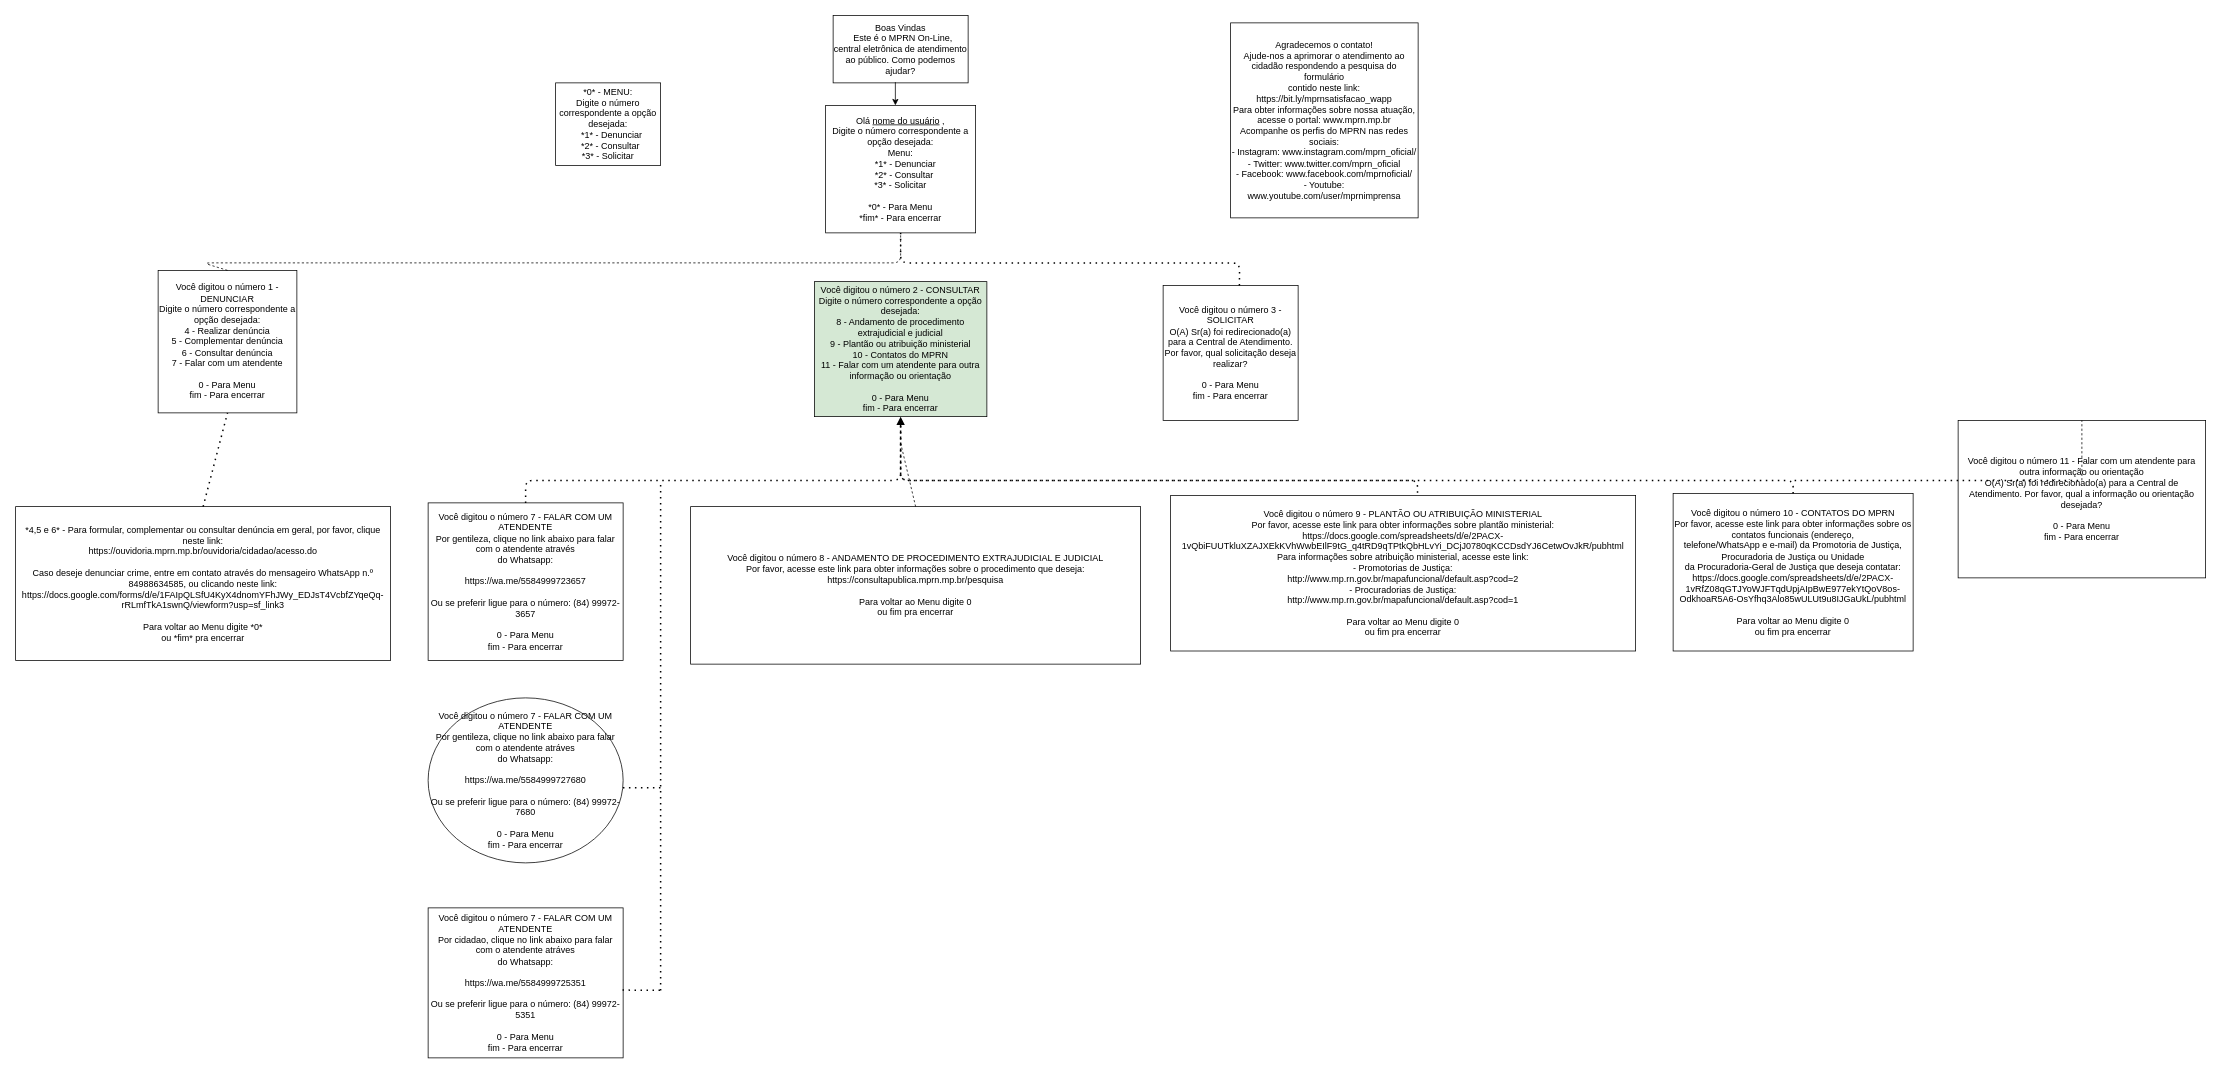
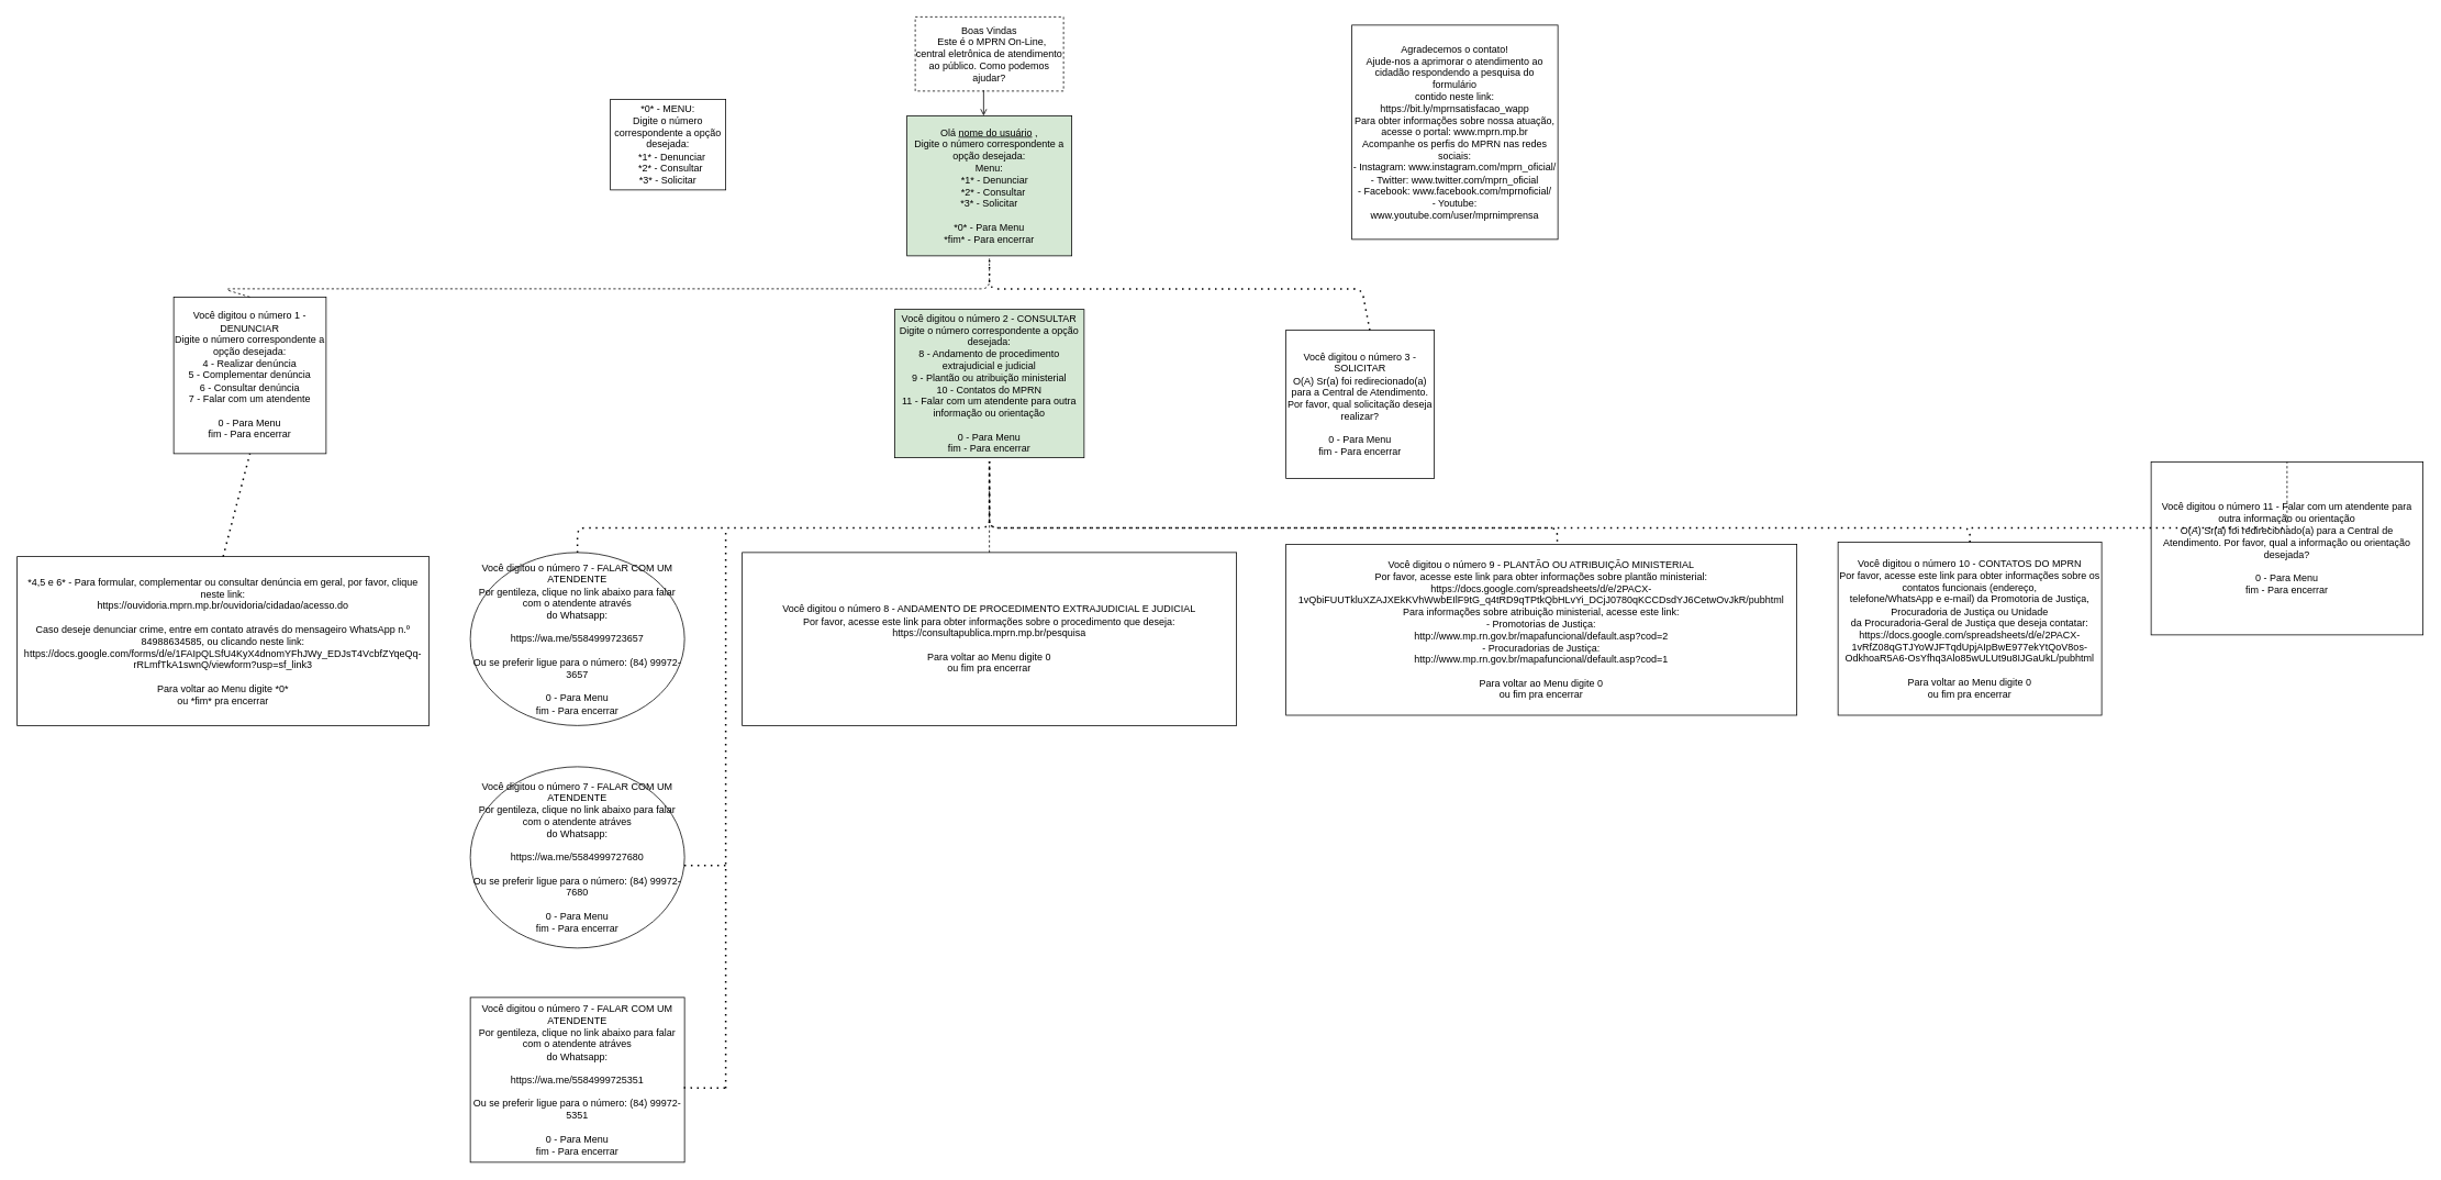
- <mxCell id="2" value="Boas Vindas&lt;br&gt;&lt;div&gt;&amp;nbsp; Este é o MPRN On-Line, central eletrônica de atendimento ao público. Como podemos&lt;/div&gt;&lt;div&gt;ajudar?&lt;/div&gt;" style="rounded=0;whiteSpace=wrap;html=1;" vertex="1" parent="1"><mxGeometry x="1110" y="20" width="180" height="90" as="geometry" /></mxCell>
+ <mxCell id="2" value="Boas Vindas&lt;br&gt;&lt;div&gt;&amp;nbsp; Este é o MPRN On-Line, central eletrônica de atendimento ao público. Como podemos&lt;/div&gt;&lt;div&gt;ajudar?&lt;/div&gt;" style="rounded=0;whiteSpace=wrap;html=1;dashed=1;" vertex="1" parent="1"><mxGeometry x="1110" y="20" width="180" height="90" as="geometry" /></mxCell>
- <mxCell id="5" value="" style="endArrow=classic;html=1;exitX=0.461;exitY=0.989;exitDx=0;exitDy=0;exitPerimeter=0;entryX=0.465;entryY=0;entryDx=0;entryDy=0;entryPerimeter=0;" edge="1" parent="1" source="2" target="4"><mxGeometry width="50" height="50" relative="1" as="geometry"><mxPoint x="1200" y="290" as="sourcePoint" /><mxPoint x="1250" y="240" as="targetPoint" /></mxGeometry></mxCell>
+ <mxCell id="5" value="" style="endArrow=open;html=1;exitX=0.461;exitY=0.989;exitDx=0;exitDy=0;exitPerimeter=0;entryX=0.465;entryY=0;entryDx=0;entryDy=0;entryPerimeter=0;" edge="1" parent="1" source="2" target="4"><mxGeometry width="50" height="50" relative="1" as="geometry"><mxPoint x="1200" y="290" as="sourcePoint" /><mxPoint x="1250" y="240" as="targetPoint" /></mxGeometry></mxCell>
- <mxCell id="3" value="&lt;div&gt;*0* - MENU:&lt;/div&gt;&lt;div&gt;Digite o número correspondente a opção desejada:&lt;/div&gt;&lt;div&gt;&amp;nbsp; &amp;nbsp;*1* - Denunciar&lt;/div&gt;&lt;div&gt;&amp;nbsp; *2* - Consultar&lt;/div&gt;&lt;div&gt;*3* - Solicitar&lt;/div&gt;" style="rounded=0;whiteSpace=wrap;html=1;" vertex="1" parent="1"><mxGeometry x="740" y="110" width="140" height="110" as="geometry" /></mxCell>
+ <mxCell id="3" value="&lt;div&gt;*0* - MENU:&lt;/div&gt;&lt;div&gt;Digite o número correspondente a opção desejada:&lt;/div&gt;&lt;div&gt;&amp;nbsp; &amp;nbsp;*1* - Denunciar&lt;/div&gt;&lt;div&gt;&amp;nbsp; *2* - Consultar&lt;/div&gt;&lt;div&gt;*3* - Solicitar&lt;/div&gt;" style="rounded=0;whiteSpace=wrap;html=1;" vertex="1" parent="1"><mxGeometry x="740" y="120" width="140" height="110" as="geometry" /></mxCell>
- <mxCell id="4" value="&lt;div&gt;Olá &lt;u&gt;nome do usuário&lt;/u&gt; ,&lt;/div&gt;&lt;div&gt;Digite o número correspondente a opção desejada:&lt;/div&gt;&lt;div&gt;Menu:&lt;/div&gt;&lt;div&gt;&amp;nbsp; &amp;nbsp; *1* - Denunciar&lt;/div&gt;&lt;div&gt;&amp;nbsp; &amp;nbsp;*2* - Consultar&lt;/div&gt;&lt;div&gt;&lt;span&gt;*3* - Solicitar&lt;/span&gt;&lt;/div&gt;&lt;div&gt;&lt;br&gt;&lt;/div&gt;&lt;div&gt;*0* - Para Menu&lt;/div&gt;&lt;div&gt;*fim* - Para encerrar&lt;/div&gt;" style="rounded=0;whiteSpace=wrap;html=1;" vertex="1" parent="1"><mxGeometry x="1100" y="140" width="200" height="170" as="geometry" /></mxCell>
+ <mxCell id="4" value="&lt;div&gt;Olá &lt;u&gt;nome do usuário&lt;/u&gt; ,&lt;/div&gt;&lt;div&gt;Digite o número correspondente a opção desejada:&lt;/div&gt;&lt;div&gt;Menu:&lt;/div&gt;&lt;div&gt;&amp;nbsp; &amp;nbsp; *1* - Denunciar&lt;/div&gt;&lt;div&gt;&amp;nbsp; &amp;nbsp;*2* - Consultar&lt;/div&gt;&lt;div&gt;&lt;span&gt;*3* - Solicitar&lt;/span&gt;&lt;/div&gt;&lt;div&gt;&lt;br&gt;&lt;/div&gt;&lt;div&gt;*0* - Para Menu&lt;/div&gt;&lt;div&gt;*fim* - Para encerrar&lt;/div&gt;" style="rounded=0;whiteSpace=wrap;html=1;fillColor=#d5e8d4;" vertex="1" parent="1"><mxGeometry x="1100" y="140" width="200" height="170" as="geometry" /></mxCell>
- <mxCell id="17" value="&lt;div&gt;Você digitou o número 3 - SOLICITAR&lt;/div&gt;&lt;div&gt;O(A) Sr(a) foi redirecionado(a) para a Central de Atendimento. Por favor, qual solicitação deseja realizar?&lt;/div&gt;&lt;div&gt;&lt;br&gt;&lt;/div&gt;&lt;div&gt;0 - Para Menu&lt;/div&gt;&lt;div&gt;fim - Para encerrar&lt;/div&gt;" style="rounded=0;whiteSpace=wrap;html=1;" vertex="1" parent="1"><mxGeometry x="1550" y="380" width="180" height="180" as="geometry" /></mxCell>
+ <mxCell id="17" value="&lt;div&gt;Você digitou o número 3 - SOLICITAR&lt;/div&gt;&lt;div&gt;O(A) Sr(a) foi redirecionado(a) para a Central de Atendimento. Por favor, qual solicitação deseja realizar?&lt;/div&gt;&lt;div&gt;&lt;br&gt;&lt;/div&gt;&lt;div&gt;0 - Para Menu&lt;/div&gt;&lt;div&gt;fim - Para encerrar&lt;/div&gt;" style="rounded=0;whiteSpace=wrap;html=1;" vertex="1" parent="1"><mxGeometry x="1560" y="400" width="180" height="180" as="geometry" /></mxCell>
- <mxCell id="12" value="" style="endArrow=block;dashed=1;html=1;dashPattern=1 3;strokeWidth=2;entryX=0.5;entryY=1;entryDx=0;entryDy=0;exitX=0.5;exitY=0;exitDx=0;exitDy=0;" edge="1" parent="1" source="11" target="10"><mxGeometry width="50" height="50" relative="1" as="geometry"><mxPoint x="1290" y="670" as="sourcePoint" /><mxPoint x="1340" y="620" as="targetPoint" /><Array as="points"><mxPoint x="700" y="640" /><mxPoint x="955" y="640" /><mxPoint x="1200" y="640" /></Array></mxGeometry></mxCell>
+ <mxCell id="12" value="" style="endArrow=none;dashed=1;html=1;dashPattern=1 3;strokeWidth=2;entryX=0.5;entryY=1;entryDx=0;entryDy=0;exitX=0.5;exitY=0;exitDx=0;exitDy=0;" edge="1" parent="1" source="11" target="10"><mxGeometry width="50" height="50" relative="1" as="geometry"><mxPoint x="1290" y="670" as="sourcePoint" /><mxPoint x="1340" y="620" as="targetPoint" /><Array as="points"><mxPoint x="700" y="640" /><mxPoint x="955" y="640" /><mxPoint x="1200" y="640" /></Array></mxGeometry></mxCell>
- <mxCell id="11" value="&lt;div&gt;Você digitou o número 7 - FALAR COM UM ATENDENTE&lt;/div&gt;&lt;div&gt;Por gentileza, clique no link abaixo para falar com o atendente através&lt;/div&gt;&lt;div&gt;do Whatsapp:&lt;/div&gt;&lt;div&gt;&lt;br&gt;&lt;/div&gt;&lt;div&gt;https://wa.me/5584999723657&lt;/div&gt;&lt;div&gt;&lt;br&gt;&lt;/div&gt;&lt;div&gt;Ou se preferir ligue para o número: (84) 99972-3657&lt;/div&gt;&lt;div&gt;&lt;br&gt;&lt;/div&gt;&lt;div&gt;0 - Para Menu&lt;/div&gt;&lt;div&gt;fim - Para encerrar&lt;/div&gt;" style="rounded=0;whiteSpace=wrap;html=1;" vertex="1" parent="1"><mxGeometry x="570" y="670" width="260" height="210" as="geometry" /></mxCell>
+ <mxCell id="11" value="&lt;div&gt;Você digitou o número 7 - FALAR COM UM ATENDENTE&lt;/div&gt;&lt;div&gt;Por gentileza, clique no link abaixo para falar com o atendente através&lt;/div&gt;&lt;div&gt;do Whatsapp:&lt;/div&gt;&lt;div&gt;&lt;br&gt;&lt;/div&gt;&lt;div&gt;https://wa.me/5584999723657&lt;/div&gt;&lt;div&gt;&lt;br&gt;&lt;/div&gt;&lt;div&gt;Ou se preferir ligue para o número: (84) 99972-3657&lt;/div&gt;&lt;div&gt;&lt;br&gt;&lt;/div&gt;&lt;div&gt;0 - Para Menu&lt;/div&gt;&lt;div&gt;fim - Para encerrar&lt;/div&gt;" style="ellipse;whiteSpace=wrap;html=1;" vertex="1" parent="1"><mxGeometry x="570" y="670" width="260" height="210" as="geometry" /></mxCell>
- <mxCell id="13" value="&lt;div&gt;Você digitou o número 8 - ANDAMENTO DE PROCEDIMENTO EXTRAJUDICIAL E JUDICIAL&lt;/div&gt;&lt;div&gt;Por favor, acesse este link para obter informações sobre o procedimento que deseja:&lt;/div&gt;&lt;div&gt;https://consultapublica.mprn.mp.br/pesquisa&lt;/div&gt;&lt;div&gt;&lt;br&gt;&lt;/div&gt;&lt;div&gt;Para voltar ao Menu digite 0&lt;/div&gt;&lt;div&gt;ou fim pra encerrar&lt;/div&gt;" style="rounded=0;whiteSpace=wrap;html=1;" vertex="1" parent="1"><mxGeometry x="920" y="675" width="600" height="210" as="geometry" /></mxCell>
+ <mxCell id="13" value="&lt;div&gt;Você digitou o número 8 - ANDAMENTO DE PROCEDIMENTO EXTRAJUDICIAL E JUDICIAL&lt;/div&gt;&lt;div&gt;Por favor, acesse este link para obter informações sobre o procedimento que deseja:&lt;/div&gt;&lt;div&gt;https://consultapublica.mprn.mp.br/pesquisa&lt;/div&gt;&lt;div&gt;&lt;br&gt;&lt;/div&gt;&lt;div&gt;Para voltar ao Menu digite 0&lt;/div&gt;&lt;div&gt;ou fim pra encerrar&lt;/div&gt;" style="rounded=0;whiteSpace=wrap;html=1;" vertex="1" parent="1"><mxGeometry x="900" y="670" width="600" height="210" as="geometry" /></mxCell>
- <mxCell id="23" value="&lt;div&gt;Você digitou o número 7 - FALAR COM UM ATENDENTE&lt;/div&gt;&lt;div&gt;Por cidadao, clique no link abaixo para falar com o atendente atráves&lt;/div&gt;&lt;div&gt;do Whatsapp:&lt;/div&gt;&lt;div&gt;&lt;br&gt;&lt;/div&gt;&lt;div&gt;https://wa.me/5584999725351&lt;/div&gt;&lt;div&gt;&lt;br&gt;&lt;/div&gt;&lt;div&gt;Ou se preferir ligue para o número: (84) 99972-5351&lt;/div&gt;&lt;div&gt;&lt;br&gt;&lt;/div&gt;&lt;div&gt;0 - Para Menu&lt;/div&gt;&lt;div&gt;fim - Para encerrar&lt;/div&gt;" style="rounded=0;whiteSpace=wrap;html=1;" vertex="1" parent="1"><mxGeometry x="570" y="1210" width="260" height="200" as="geometry" /></mxCell>
+ <mxCell id="23" value="&lt;div&gt;Você digitou o número 7 - FALAR COM UM ATENDENTE&lt;/div&gt;&lt;div&gt;Por gentileza, clique no link abaixo para falar com o atendente atráves&lt;/div&gt;&lt;div&gt;do Whatsapp:&lt;/div&gt;&lt;div&gt;&lt;br&gt;&lt;/div&gt;&lt;div&gt;https://wa.me/5584999725351&lt;/div&gt;&lt;div&gt;&lt;br&gt;&lt;/div&gt;&lt;div&gt;Ou se preferir ligue para o número: (84) 99972-5351&lt;/div&gt;&lt;div&gt;&lt;br&gt;&lt;/div&gt;&lt;div&gt;0 - Para Menu&lt;/div&gt;&lt;div&gt;fim - Para encerrar&lt;/div&gt;" style="rounded=0;whiteSpace=wrap;html=1;" vertex="1" parent="1"><mxGeometry x="570" y="1210" width="260" height="200" as="geometry" /></mxCell>
